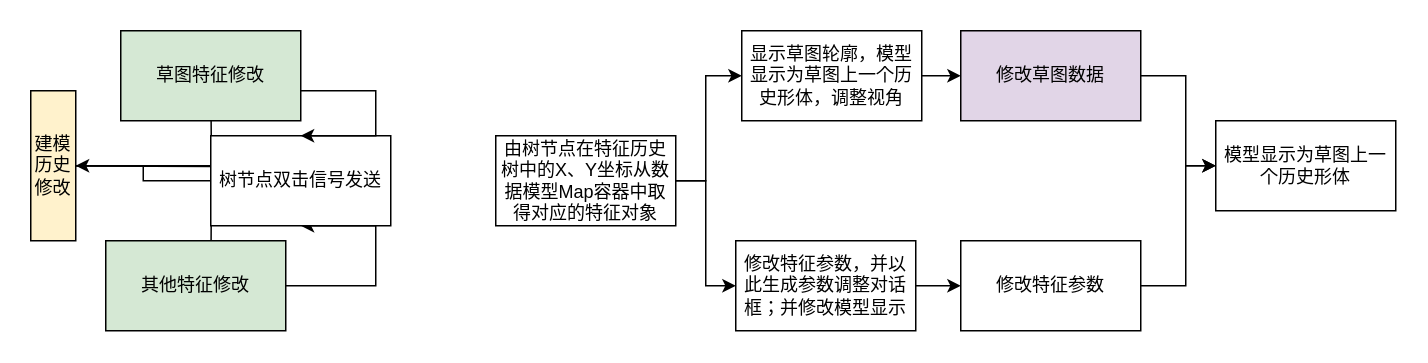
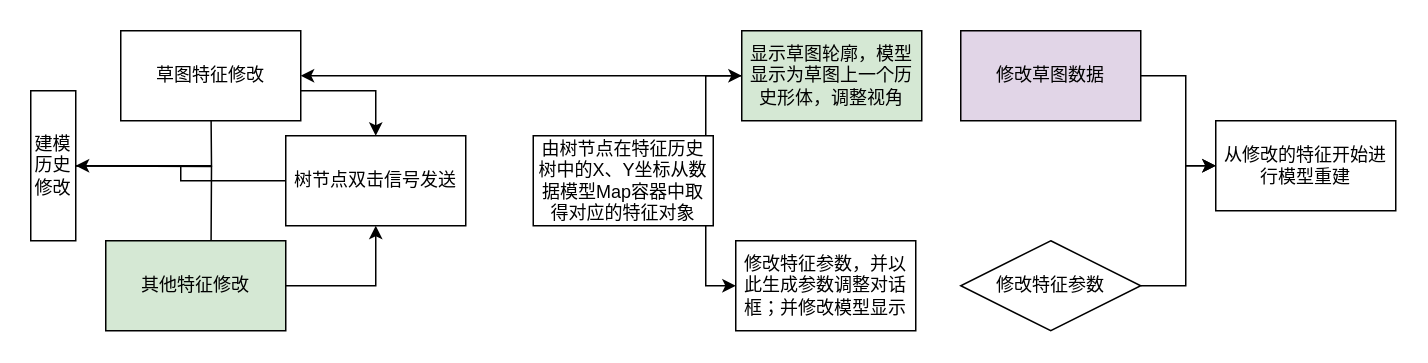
- <mxCell id="22" value="草图特征修改" style="rounded=0;whiteSpace=wrap;html=1;fillColor=#d5e8d4;" vertex="1" parent="1"><mxGeometry x="80" y="20" width="120" height="60" as="geometry" /></mxCell>
+ <mxCell id="22" value="草图特征修改" style="rounded=0;whiteSpace=wrap;html=1;" vertex="1" parent="1"><mxGeometry x="80" y="20" width="120" height="60" as="geometry" /></mxCell>
- <mxCell id="13" value="显示草图轮廓，模型显示为草图上一个历史形体，调整视角" style="rounded=0;whiteSpace=wrap;html=1;" vertex="1" parent="1"><mxGeometry x="494" y="20" width="120" height="60" as="geometry" /></mxCell>
+ <mxCell id="13" value="显示草图轮廓，模型显示为草图上一个历史形体，调整视角" style="rounded=0;whiteSpace=wrap;html=1;fillColor=#d5e8d4;" vertex="1" parent="1"><mxGeometry x="494" y="20" width="120" height="60" as="geometry" /></mxCell>
- <mxCell id="12" style="edgeStyle=orthogonalEdgeStyle;rounded=0;orthogonalLoop=1;jettySize=auto;html=1;entryX=0;entryY=0.5;entryDx=0;entryDy=0;" edge="1" parent="1" source="13" target="17"><mxGeometry relative="1" as="geometry" /></mxCell>
+ <mxCell id="12" style="edgeStyle=orthogonalEdgeStyle;rounded=0;orthogonalLoop=1;jettySize=auto;html=1;" edge="1" parent="1" source="13" target="22"><mxGeometry relative="1" as="geometry" /></mxCell>
- <mxCell id="4" value="建模历史修改" style="rounded=0;whiteSpace=wrap;html=1;fillColor=#fff2cc;" vertex="1" parent="1"><mxGeometry x="20" y="60" width="30" height="100" as="geometry" /></mxCell>
+ <mxCell id="4" value="建模历史修改" style="rounded=0;whiteSpace=wrap;html=1;" vertex="1" parent="1"><mxGeometry x="20" y="60" width="30" height="100" as="geometry" /></mxCell>
- <mxCell id="20" value="模型显示为草图上一个历史形体" style="rounded=0;whiteSpace=wrap;html=1;" vertex="1" parent="1"><mxGeometry x="810" y="80" width="120" height="60" as="geometry" /></mxCell>
+ <mxCell id="20" value="从修改的特征开始进行模型重建" style="rounded=0;whiteSpace=wrap;html=1;" vertex="1" parent="1"><mxGeometry x="810" y="80" width="120" height="60" as="geometry" /></mxCell>
- <mxCell id="8" value="树节点双击信号发送" style="rounded=0;whiteSpace=wrap;html=1;" vertex="1" parent="1"><mxGeometry x="140" y="90" width="120" height="60" as="geometry" /></mxCell>
+ <mxCell id="8" value="树节点双击信号发送" style="rounded=0;whiteSpace=wrap;html=1;" vertex="1" parent="1"><mxGeometry x="190" y="90" width="120" height="60" as="geometry" /></mxCell>
- <mxCell id="11" value="由树节点在特征历史树中的X、Y坐标从数据模型Map容器中取得对应的特征对象" style="rounded=0;whiteSpace=wrap;html=1;" vertex="1" parent="1"><mxGeometry x="330" y="90" width="120" height="60" as="geometry" /></mxCell>
+ <mxCell id="11" value="由树节点在特征历史树中的X、Y坐标从数据模型Map容器中取得对应的特征对象" style="rounded=0;whiteSpace=wrap;html=1;" vertex="1" parent="1"><mxGeometry x="355" y="90" width="120" height="60" as="geometry" /></mxCell>
- <mxCell id="14" style="edgeStyle=orthogonalEdgeStyle;rounded=0;orthogonalLoop=1;jettySize=auto;html=1;entryX=0;entryY=0.5;entryDx=0;entryDy=0;" edge="1" parent="1" source="15" target="19"><mxGeometry relative="1" as="geometry" /></mxCell>
- <mxCell id="19" value="修改特征参数" style="rounded=0;whiteSpace=wrap;html=1;" vertex="1" parent="1"><mxGeometry x="640" y="160" width="120" height="60" as="geometry" /></mxCell>
+ <mxCell id="19" value="修改特征参数" style="rhombus;whiteSpace=wrap;html=1;" vertex="1" parent="1"><mxGeometry x="640" y="160" width="120" height="60" as="geometry" /></mxCell>
